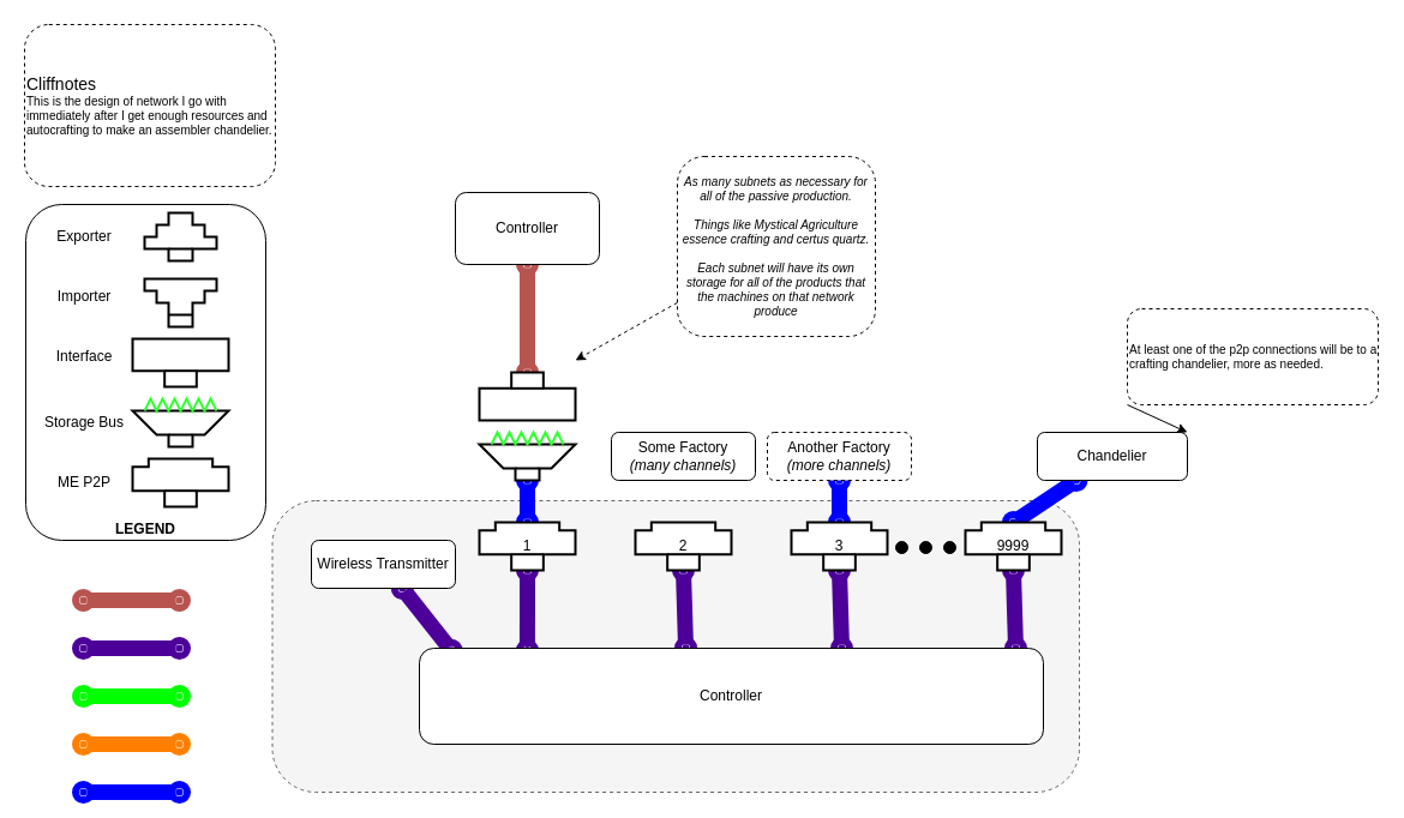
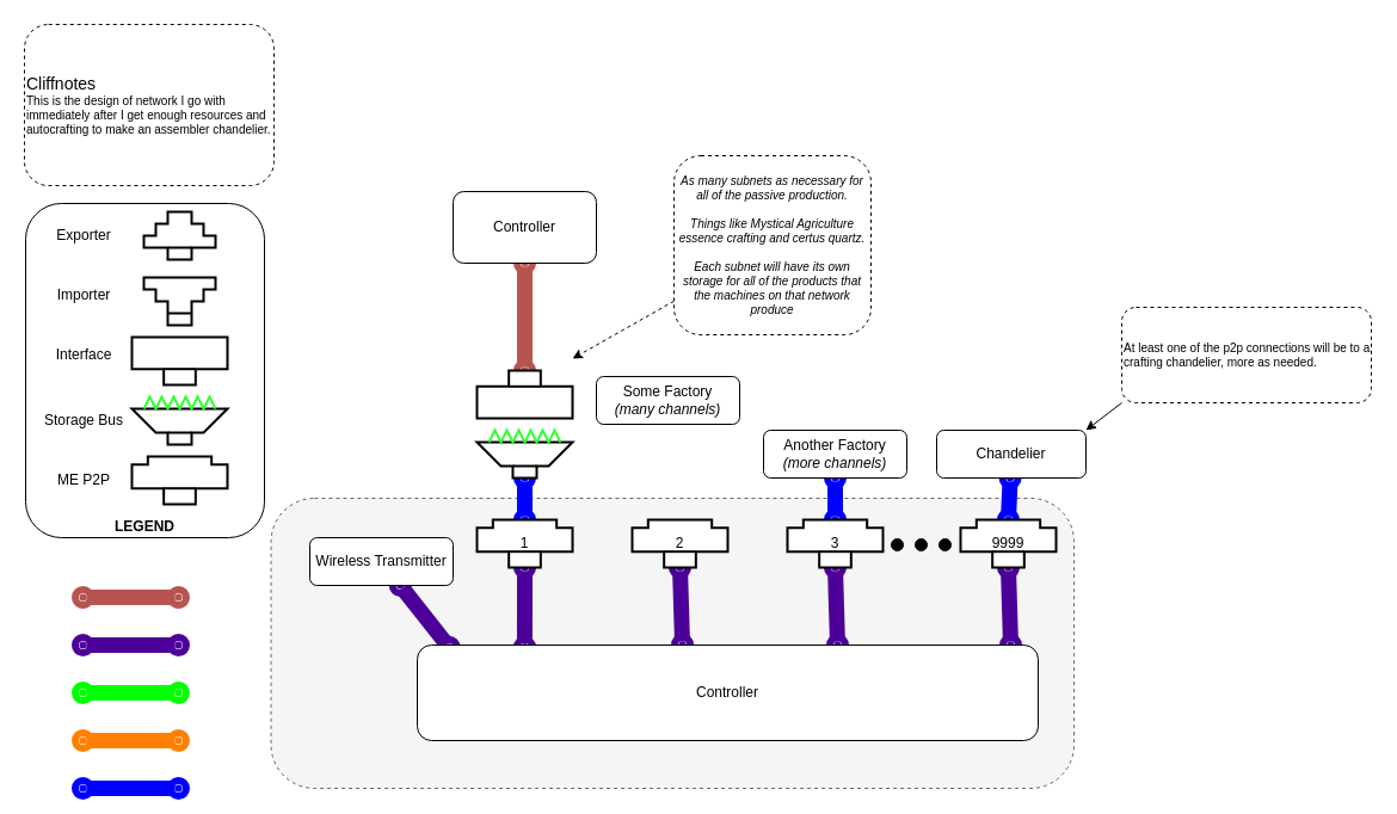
- <mxCell id="16" value="Some Factory&lt;div&gt;&lt;i&gt;(many channels)&lt;/i&gt;&lt;/div&gt;" style="rounded=1;whiteSpace=wrap;html=1;" parent="1" vertex="1"><mxGeometry x="509" y="360" width="120" height="40" as="geometry" /></mxCell>
+ <mxCell id="16" value="Some Factory&lt;div&gt;&lt;i&gt;(many channels)&lt;/i&gt;&lt;/div&gt;" style="rounded=1;whiteSpace=wrap;html=1;" parent="1" vertex="1"><mxGeometry x="499" y="315" width="120" height="40" as="geometry" /></mxCell>
- <mxCell id="29" value="Another Factory&lt;div&gt;&lt;i&gt;(more channels)&lt;/i&gt;&lt;/div&gt;" style="rounded=1;whiteSpace=wrap;html=1;dashed=1;" parent="1" vertex="1"><mxGeometry x="639" y="360" width="120" height="40" as="geometry" /></mxCell>
+ <mxCell id="29" value="Another Factory&lt;div&gt;&lt;i&gt;(more channels)&lt;/i&gt;&lt;/div&gt;" style="rounded=1;whiteSpace=wrap;html=1;" parent="1" vertex="1"><mxGeometry x="639" y="360" width="120" height="40" as="geometry" /></mxCell>
- <mxCell id="34" value="Chandelier" style="rounded=1;whiteSpace=wrap;html=1;" parent="1" vertex="1"><mxGeometry x="864" y="360" width="125" height="40" as="geometry" /></mxCell>
+ <mxCell id="34" value="Chandelier" style="rounded=1;whiteSpace=wrap;html=1;" parent="1" vertex="1"><mxGeometry x="784" y="360" width="125" height="40" as="geometry" /></mxCell>
